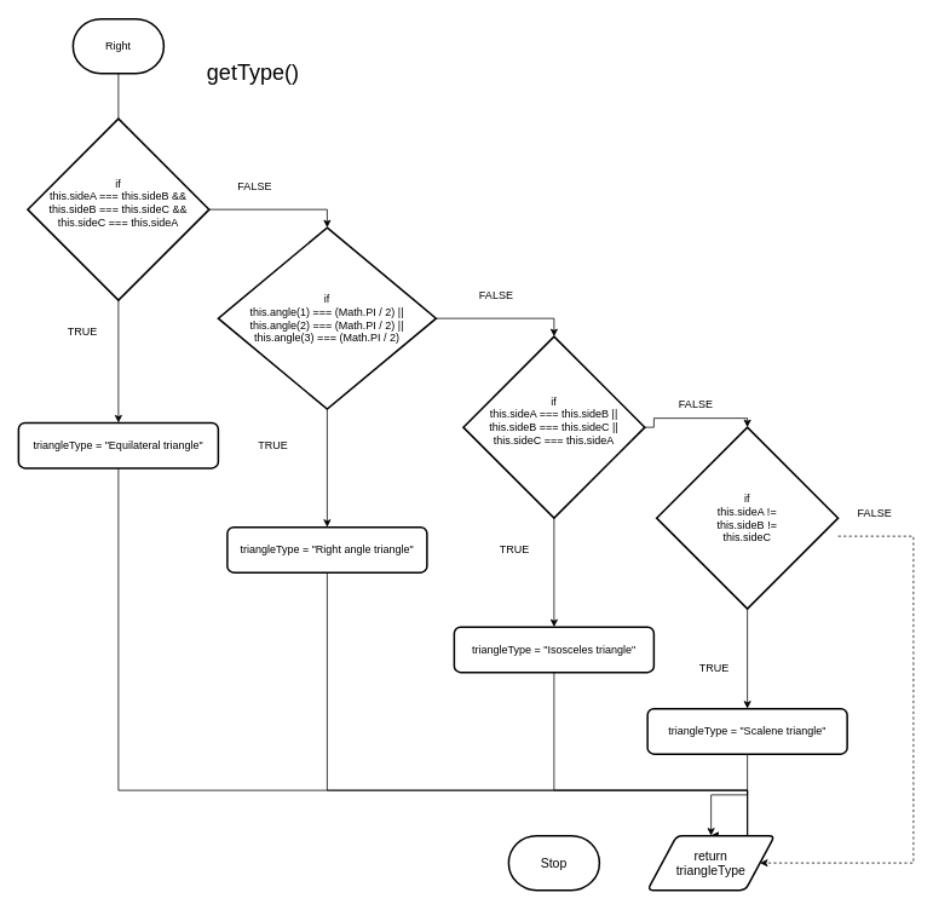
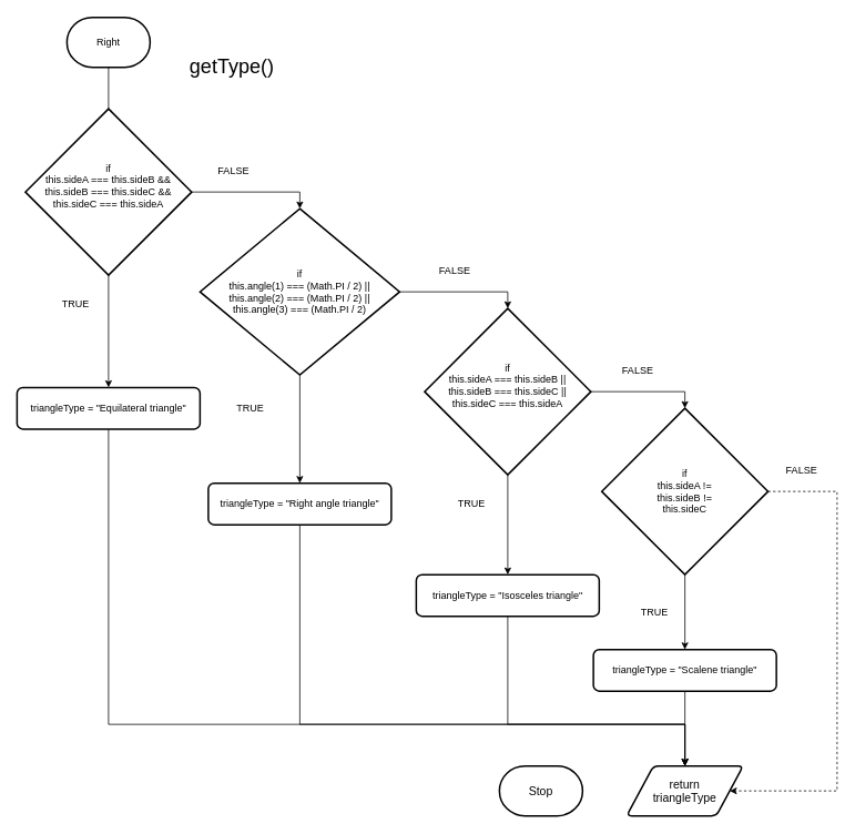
- <mxCell id="18" value="if&lt;br&gt;&lt;div&gt;this.sideA !=&lt;/div&gt;&lt;div&gt;this.sideB !=&lt;/div&gt;&lt;div&gt;this.sideC&lt;br&gt;&lt;/div&gt;" style="strokeWidth=2;html=1;shape=mxgraph.flowchart.decision;whiteSpace=wrap;" vertex="1" parent="1"><mxGeometry x="723" y="470" width="200" height="200" as="geometry" /></mxCell>
+ <mxCell id="18" value="if&lt;br&gt;&lt;div&gt;this.sideA !=&lt;/div&gt;&lt;div&gt;this.sideB !=&lt;/div&gt;&lt;div&gt;this.sideC&lt;br&gt;&lt;/div&gt;" style="strokeWidth=2;html=1;shape=mxgraph.flowchart.decision;whiteSpace=wrap;" vertex="1" parent="1"><mxGeometry x="723" y="490" width="200" height="200" as="geometry" /></mxCell>
- <mxCell id="33" value="Stop" style="strokeWidth=2;html=1;shape=mxgraph.flowchart.terminator;whiteSpace=wrap;fontSize=14;" vertex="1" parent="1"><mxGeometry x="560" y="920" width="100" height="60" as="geometry" /></mxCell>
+ <mxCell id="33" value="Stop" style="strokeWidth=2;html=1;shape=mxgraph.flowchart.terminator;whiteSpace=wrap;fontSize=14;" vertex="1" parent="1"><mxGeometry x="600" y="920" width="100" height="60" as="geometry" /></mxCell>
- <mxCell id="32" value="return &lt;br&gt;triangleType" style="shape=parallelogram;html=1;strokeWidth=2;perimeter=parallelogramPerimeter;whiteSpace=wrap;rounded=1;arcSize=12;size=0.23;fontSize=14;" vertex="1" parent="1"><mxGeometry x="713" y="920" width="140" height="60" as="geometry" /></mxCell>
+ <mxCell id="32" value="return &lt;br&gt;triangleType" style="shape=parallelogram;html=1;strokeWidth=2;perimeter=parallelogramPerimeter;whiteSpace=wrap;rounded=1;arcSize=12;size=0.23;fontSize=14;" vertex="1" parent="1"><mxGeometry x="753" y="920" width="140" height="60" as="geometry" /></mxCell>
